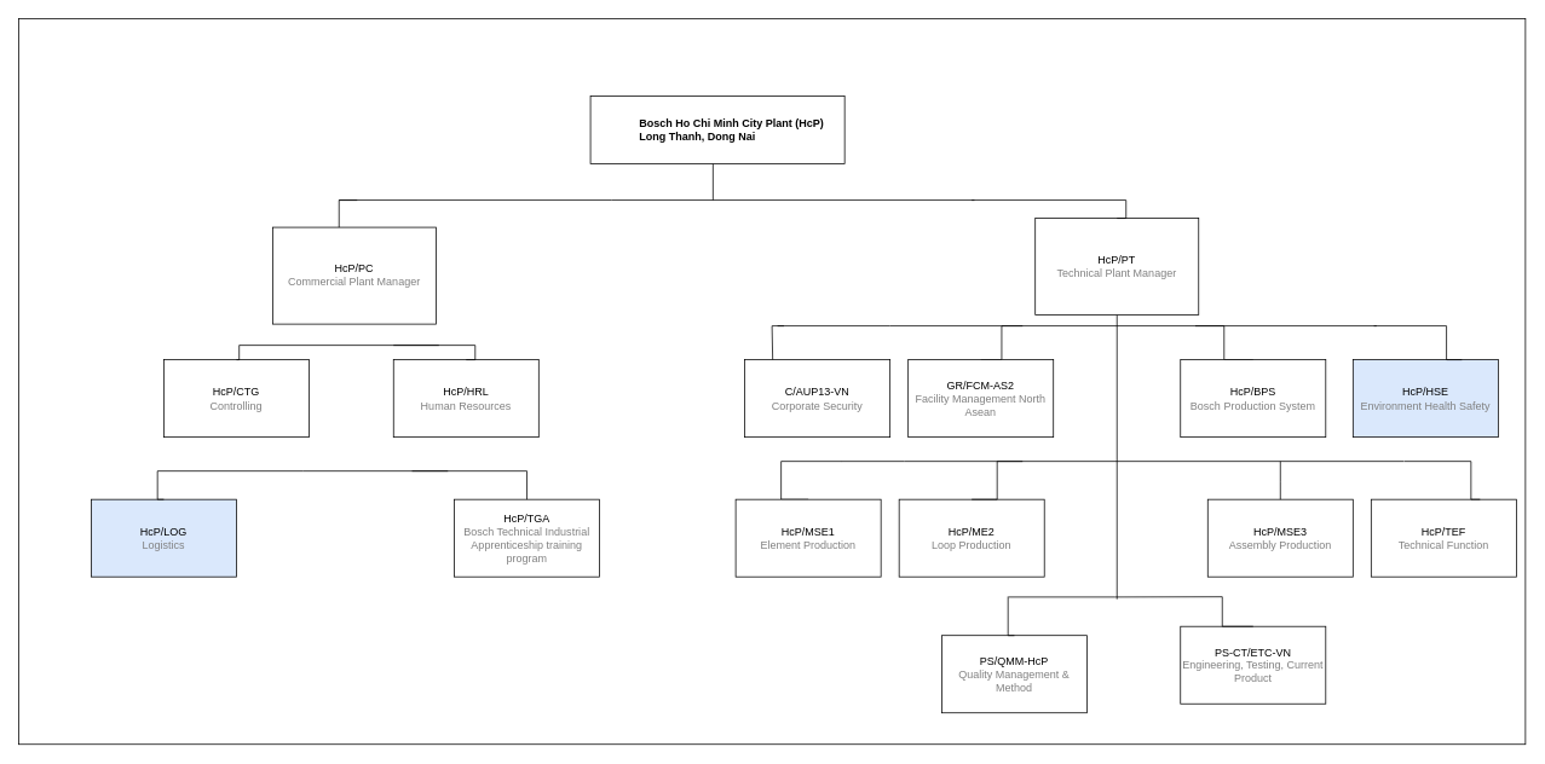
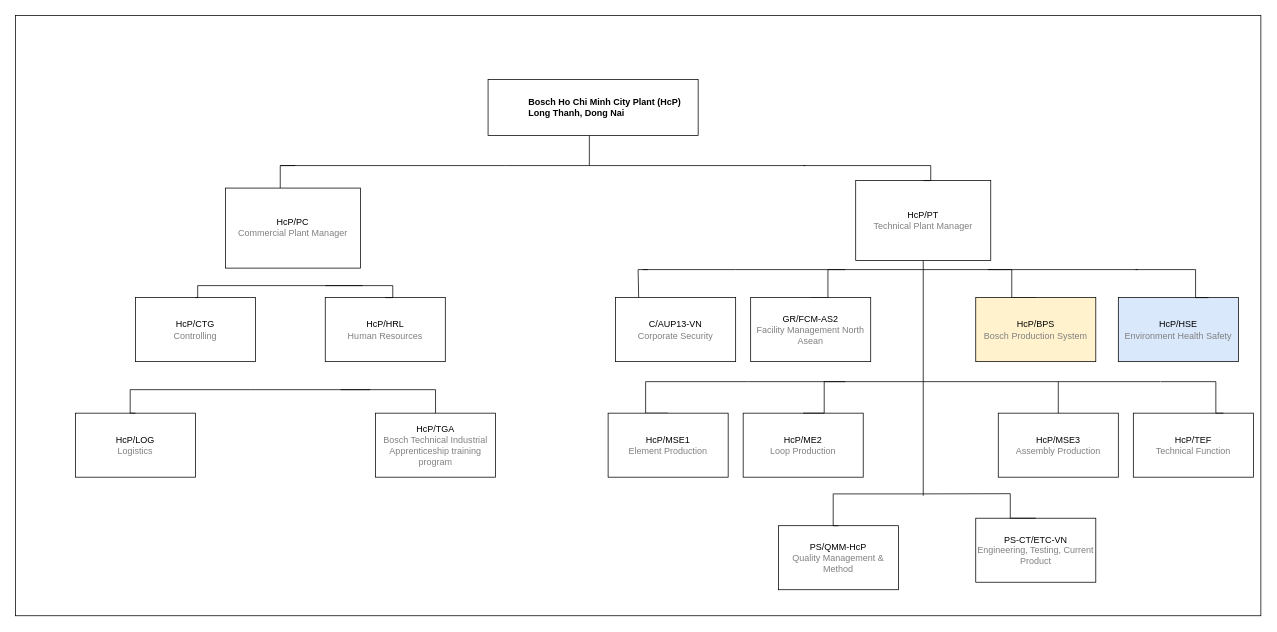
- <mxCell id="31" value="HcP/BPS&lt;br&gt;&lt;span style=&quot;color: gray;&quot;&gt;Bosch Production System&lt;/span&gt;" style="whiteSpace=wrap;html=1;align=center;treeFolding=1;treeMoving=1;newEdgeStyle={&quot;edgeStyle&quot;:&quot;elbowEdgeStyle&quot;,&quot;startArrow&quot;:&quot;none&quot;,&quot;endArrow&quot;:&quot;none&quot;};labelBackgroundColor=none;rounded=0;" vertex="1" parent="1"><mxGeometry x="1300" y="396.003" width="160" height="85.333" as="geometry" /></mxCell>
+ <mxCell id="31" value="HcP/BPS&lt;br&gt;&lt;span style=&quot;color: gray;&quot;&gt;Bosch Production System&lt;/span&gt;" style="whiteSpace=wrap;html=1;align=center;treeFolding=1;treeMoving=1;newEdgeStyle={&quot;edgeStyle&quot;:&quot;elbowEdgeStyle&quot;,&quot;startArrow&quot;:&quot;none&quot;,&quot;endArrow&quot;:&quot;none&quot;};labelBackgroundColor=none;rounded=0;fillColor=#fff2cc;" vertex="1" parent="1"><mxGeometry x="1300" y="396.003" width="160" height="85.333" as="geometry" /></mxCell>
- <mxCell id="28" value="HcP/LOG&lt;br&gt;&lt;span style=&quot;color: gray;&quot;&gt;Logistics&lt;/span&gt;" style="whiteSpace=wrap;html=1;align=center;treeFolding=1;treeMoving=1;newEdgeStyle={&quot;edgeStyle&quot;:&quot;elbowEdgeStyle&quot;,&quot;startArrow&quot;:&quot;none&quot;,&quot;endArrow&quot;:&quot;none&quot;};labelBackgroundColor=none;rounded=0;fillColor=#dae8fc;" vertex="1" parent="1"><mxGeometry x="100" y="549.997" width="160" height="85.333" as="geometry" /></mxCell>
+ <mxCell id="28" value="HcP/LOG&lt;br&gt;&lt;span style=&quot;color: gray;&quot;&gt;Logistics&lt;/span&gt;" style="whiteSpace=wrap;html=1;align=center;treeFolding=1;treeMoving=1;newEdgeStyle={&quot;edgeStyle&quot;:&quot;elbowEdgeStyle&quot;,&quot;startArrow&quot;:&quot;none&quot;,&quot;endArrow&quot;:&quot;none&quot;};labelBackgroundColor=none;rounded=0;" vertex="1" parent="1"><mxGeometry x="100" y="549.997" width="160" height="85.333" as="geometry" /></mxCell>
